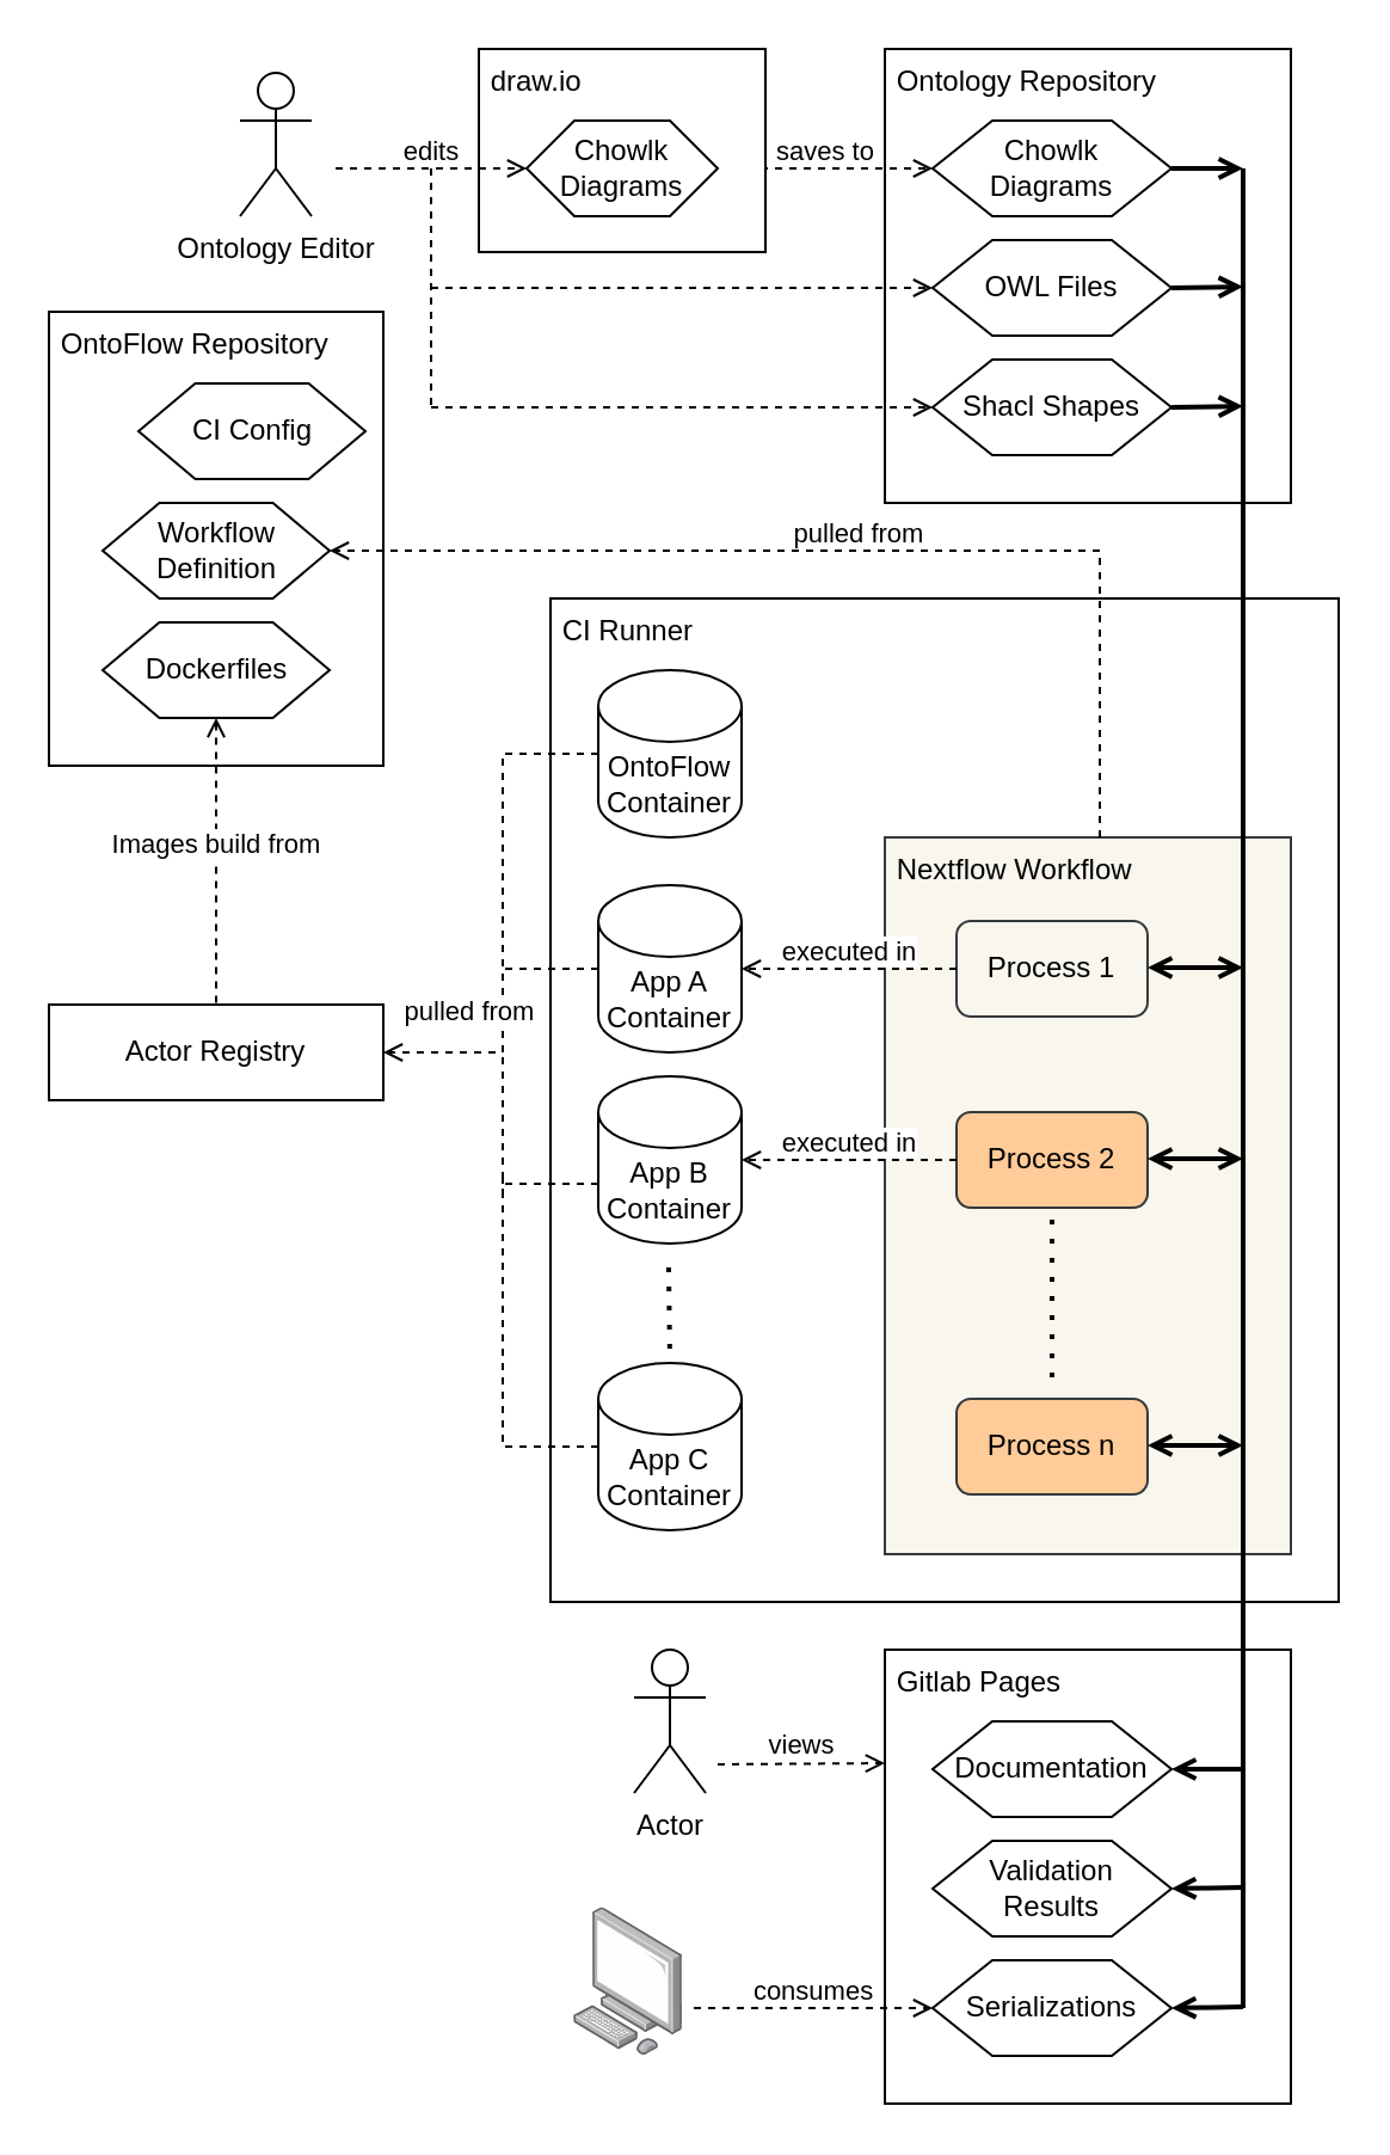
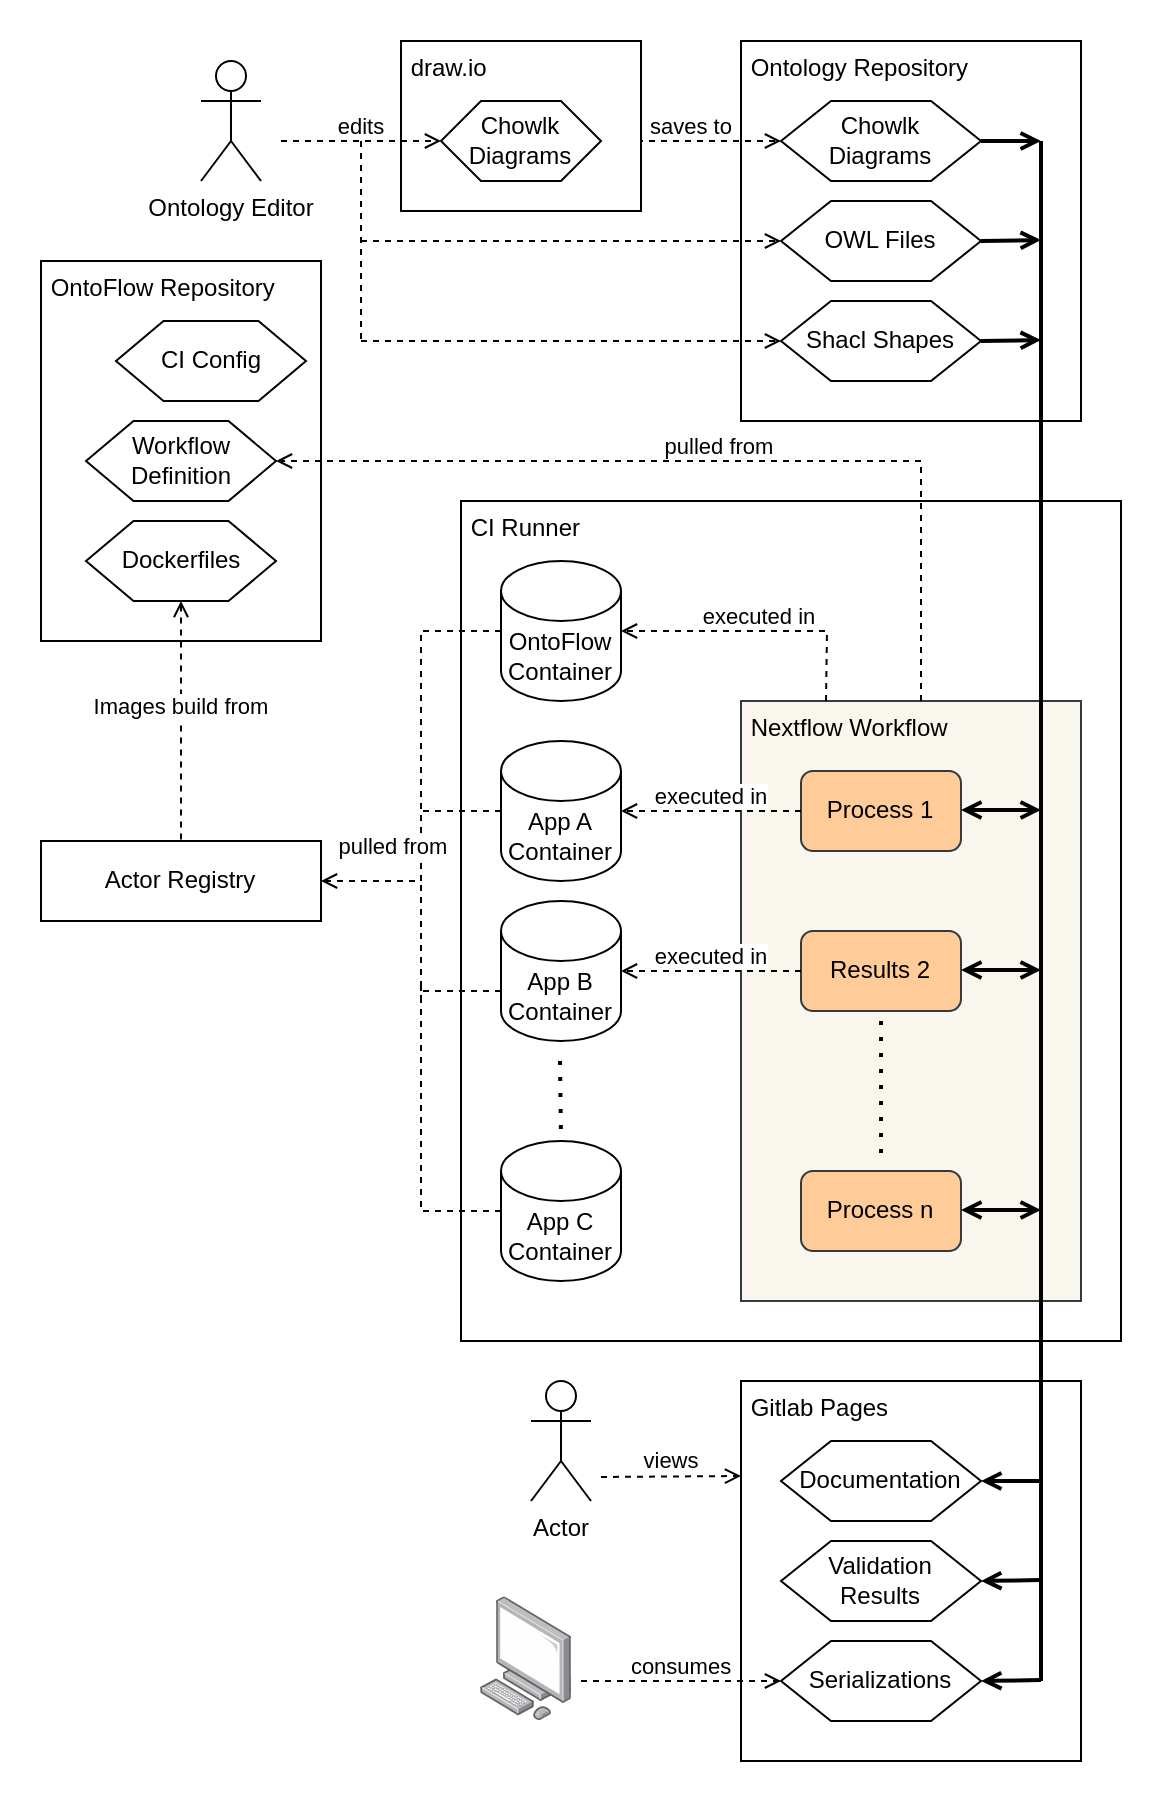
+ <mxCell id="54" value="executed in" style="endArrow=open;html=1;spacingBottom=15;dashed=1;entryX=1;entryY=0.5;entryDx=0;entryDy=0;entryPerimeter=0;endFill=0;exitX=0.25;exitY=0;exitDx=0;exitDy=0;rounded=0;" edge="1" parent="1" source="10" target="21"><mxGeometry width="50" height="50" relative="1" as="geometry"><mxPoint x="420" y="350" as="sourcePoint" /><mxPoint x="310" y="315" as="targetPoint" /><Array as="points"><mxPoint x="413" y="315" /></Array></mxGeometry></mxCell>
- <mxCell id="11" value="Process 1" style="rounded=1;whiteSpace=wrap;html=1;fillColor=#f9f7ed;strokeColor=#36393d;" vertex="1" parent="1"><mxGeometry x="400" y="385" width="80" height="40" as="geometry" /></mxCell>
+ <mxCell id="11" value="Process 1" style="rounded=1;whiteSpace=wrap;html=1;fillColor=#ffcc99;strokeColor=#36393d;" vertex="1" parent="1"><mxGeometry x="400" y="385" width="80" height="40" as="geometry" /></mxCell>
- <mxCell id="14" value="Process 2" style="rounded=1;whiteSpace=wrap;html=1;fillColor=#ffcc99;strokeColor=#36393d;" vertex="1" parent="1"><mxGeometry x="400" y="465" width="80" height="40" as="geometry" /></mxCell>
+ <mxCell id="14" value="Results 2" style="rounded=1;whiteSpace=wrap;html=1;fillColor=#ffcc99;strokeColor=#36393d;" vertex="1" parent="1"><mxGeometry x="400" y="465" width="80" height="40" as="geometry" /></mxCell>
